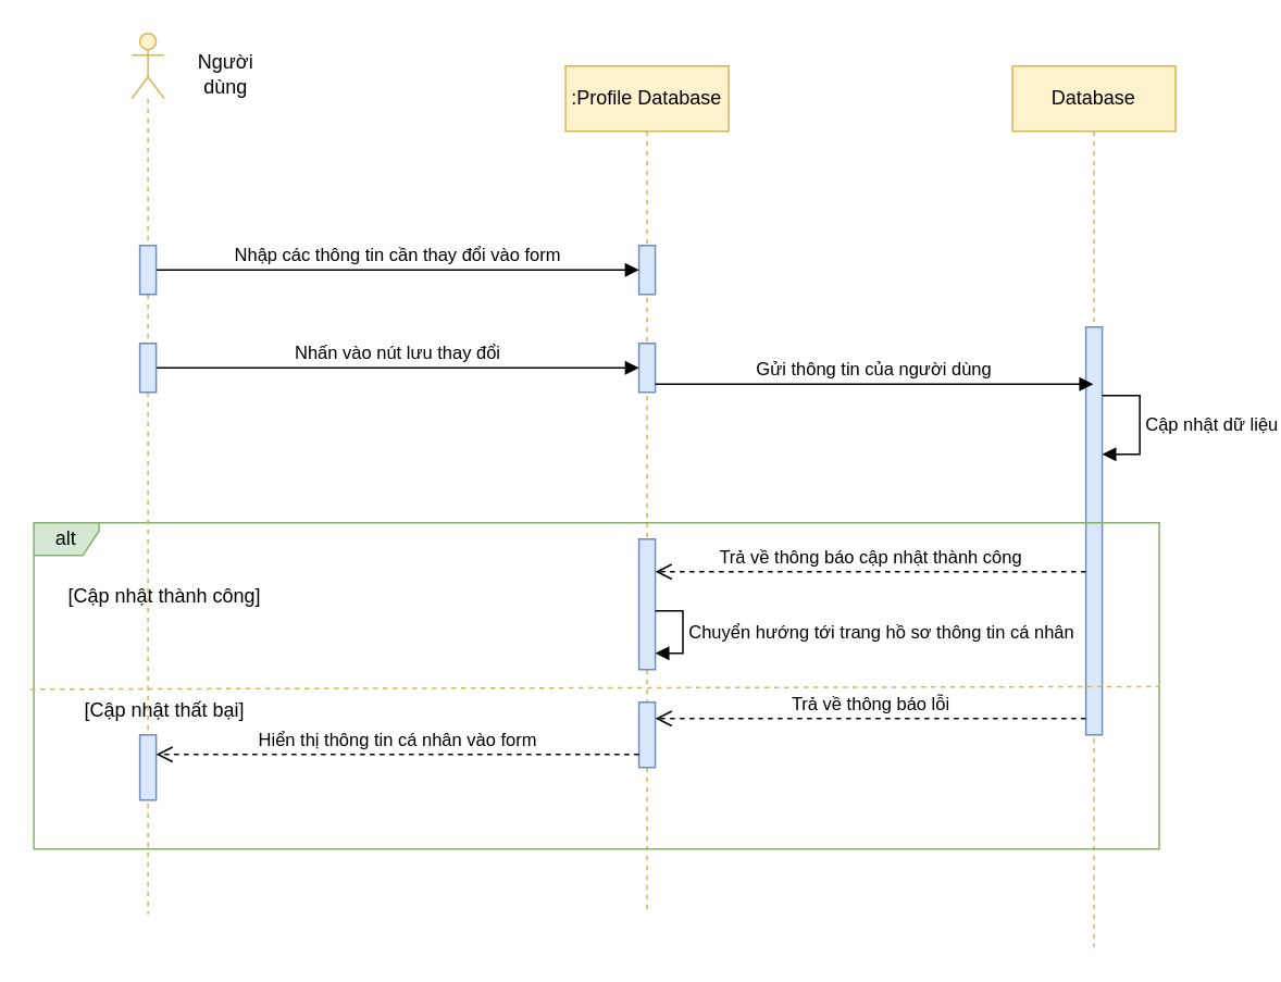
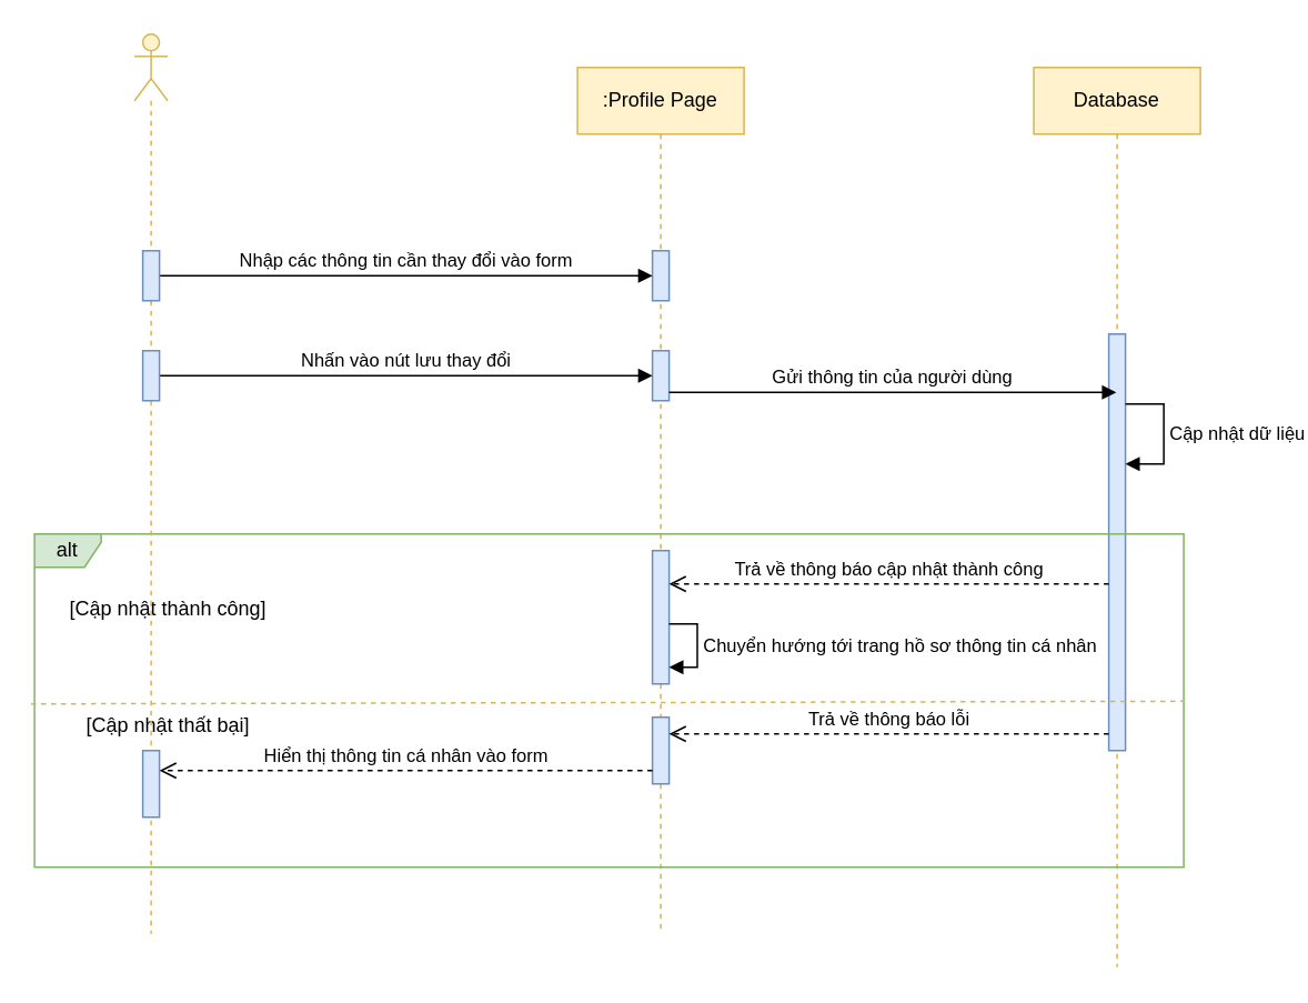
- <mxCell id="25" value="Người dùng" style="text;html=1;strokeColor=none;fillColor=none;align=center;verticalAlign=middle;whiteSpace=wrap;rounded=0;" vertex="1" parent="1"><mxGeometry x="108" y="30" width="60" height="30" as="geometry" /></mxCell>
- <mxCell id="2" value=":Profile Database" style="shape=umlLifeline;perimeter=lifelinePerimeter;whiteSpace=wrap;html=1;container=0;dropTarget=0;collapsible=0;recursiveResize=0;outlineConnect=0;portConstraint=eastwest;newEdgeStyle={&quot;edgeStyle&quot;:&quot;elbowEdgeStyle&quot;,&quot;elbow&quot;:&quot;vertical&quot;,&quot;curved&quot;:0,&quot;rounded&quot;:0};fillColor=#fff2cc;strokeColor=#d6b656;" vertex="1" parent="1"><mxGeometry x="346.07" y="40" width="100" height="520" as="geometry" /></mxCell>
+ <mxCell id="2" value=":Profile Page" style="shape=umlLifeline;perimeter=lifelinePerimeter;whiteSpace=wrap;html=1;container=0;dropTarget=0;collapsible=0;recursiveResize=0;outlineConnect=0;portConstraint=eastwest;newEdgeStyle={&quot;edgeStyle&quot;:&quot;elbowEdgeStyle&quot;,&quot;elbow&quot;:&quot;vertical&quot;,&quot;curved&quot;:0,&quot;rounded&quot;:0};fillColor=#fff2cc;strokeColor=#d6b656;" vertex="1" parent="1"><mxGeometry x="346.07" y="40" width="100" height="520" as="geometry" /></mxCell>
